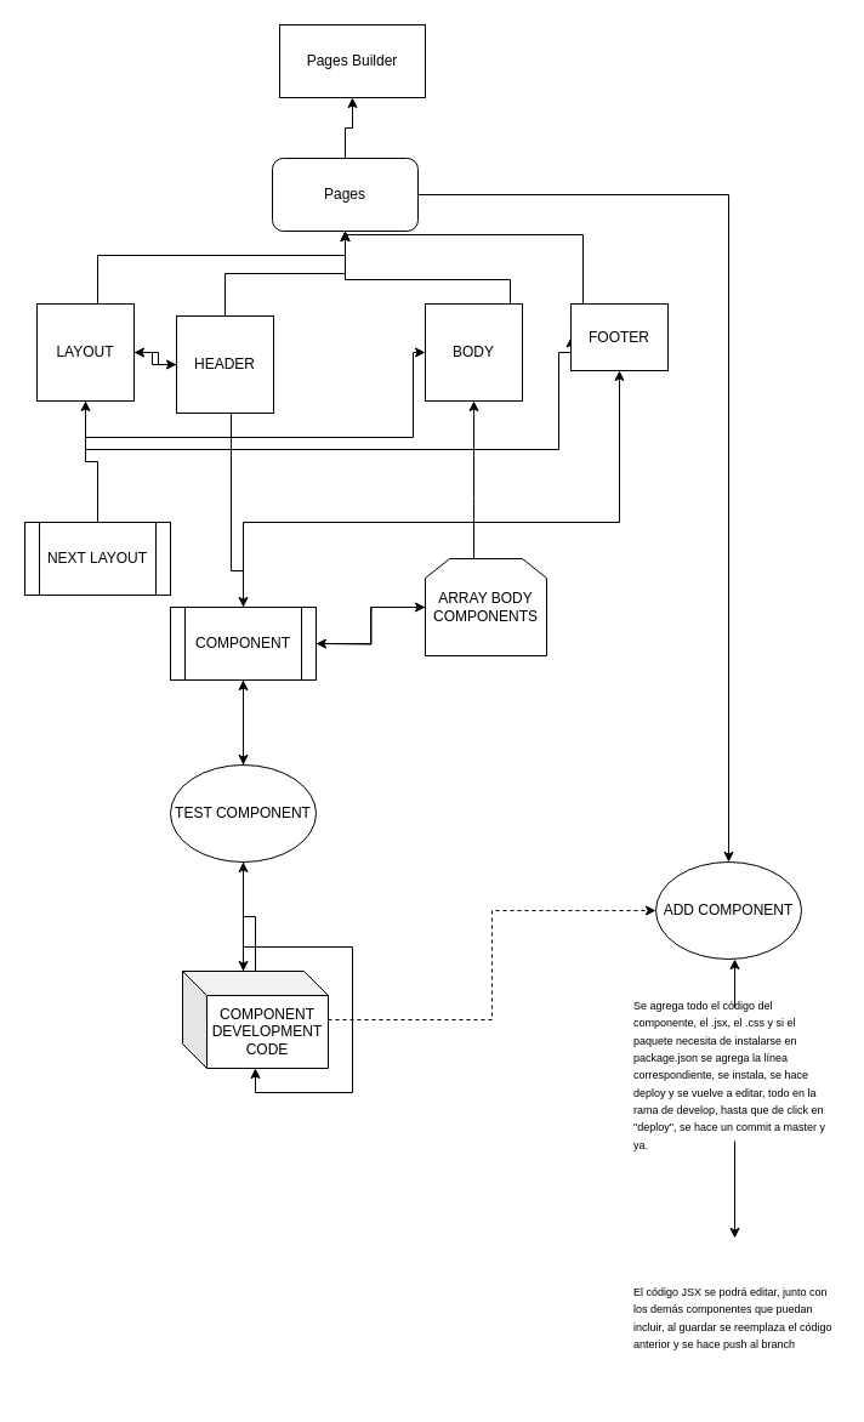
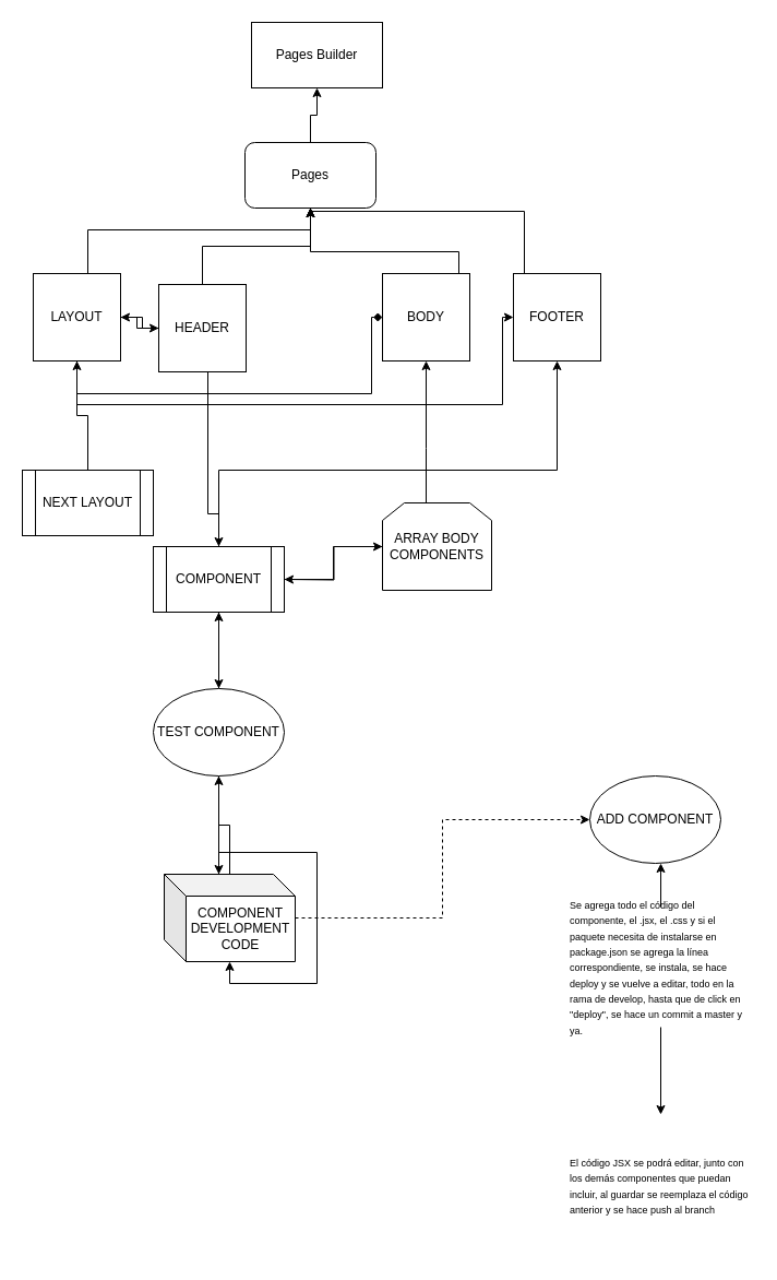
- <mxCell id="18" value="FOOTER" style="whiteSpace=wrap;html=1;aspect=fixed;" parent="1" vertex="1"><mxGeometry x="470" y="250" width="80" height="55" as="geometry" /></mxCell>
+ <mxCell id="18" value="FOOTER" style="whiteSpace=wrap;html=1;aspect=fixed;" parent="1" vertex="1"><mxGeometry x="470" y="250" width="80" height="80" as="geometry" /></mxCell>
- <mxCell id="8" style="edgeStyle=orthogonalEdgeStyle;rounded=0;orthogonalLoop=1;jettySize=auto;html=1;entryX=0;entryY=0.5;entryDx=0;entryDy=0;" parent="1" source="10" target="16" edge="1"><mxGeometry relative="1" as="geometry"><Array as="points"><mxPoint x="70" y="360" /><mxPoint x="340" y="360" /><mxPoint x="340" y="290" /></Array></mxGeometry></mxCell>
+ <mxCell id="8" style="edgeStyle=orthogonalEdgeStyle;rounded=0;orthogonalLoop=1;jettySize=auto;html=1;entryX=0;entryY=0.5;entryDx=0;entryDy=0;endArrow=diamond;" parent="1" source="10" target="16" edge="1"><mxGeometry relative="1" as="geometry"><Array as="points"><mxPoint x="70" y="360" /><mxPoint x="340" y="360" /><mxPoint x="340" y="290" /></Array></mxGeometry></mxCell>
- <mxCell id="4" style="edgeStyle=orthogonalEdgeStyle;rounded=0;orthogonalLoop=1;jettySize=auto;html=1;entryX=0.5;entryY=0;entryDx=0;entryDy=0;" edge="1" parent="1" source="5" target="35"><mxGeometry relative="1" as="geometry"><mxPoint x="630" y="680" as="targetPoint" /></mxGeometry></mxCell>
